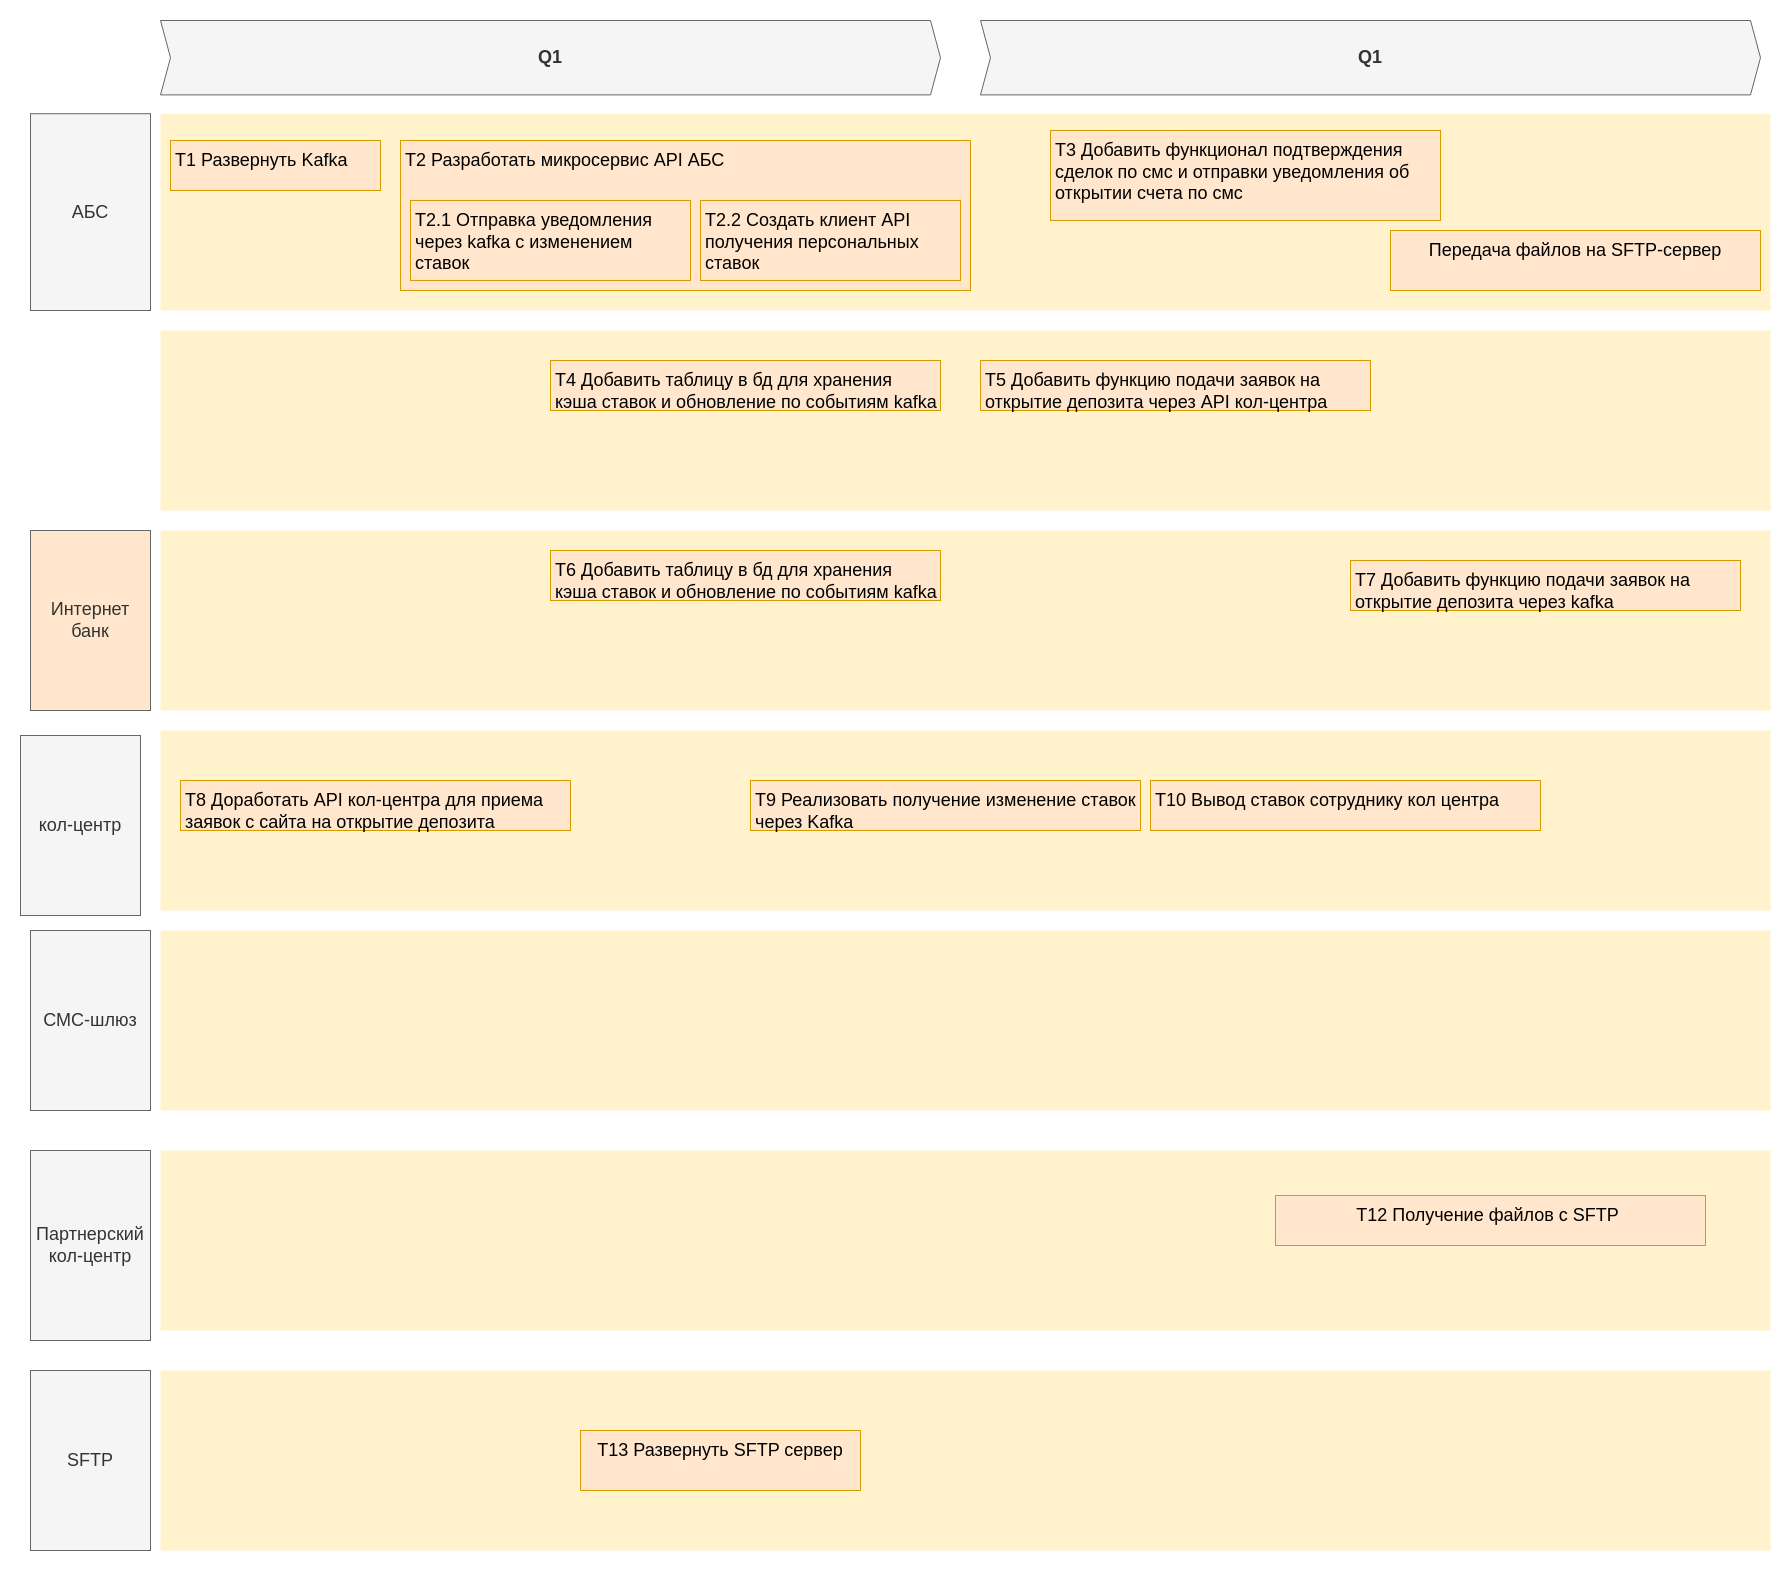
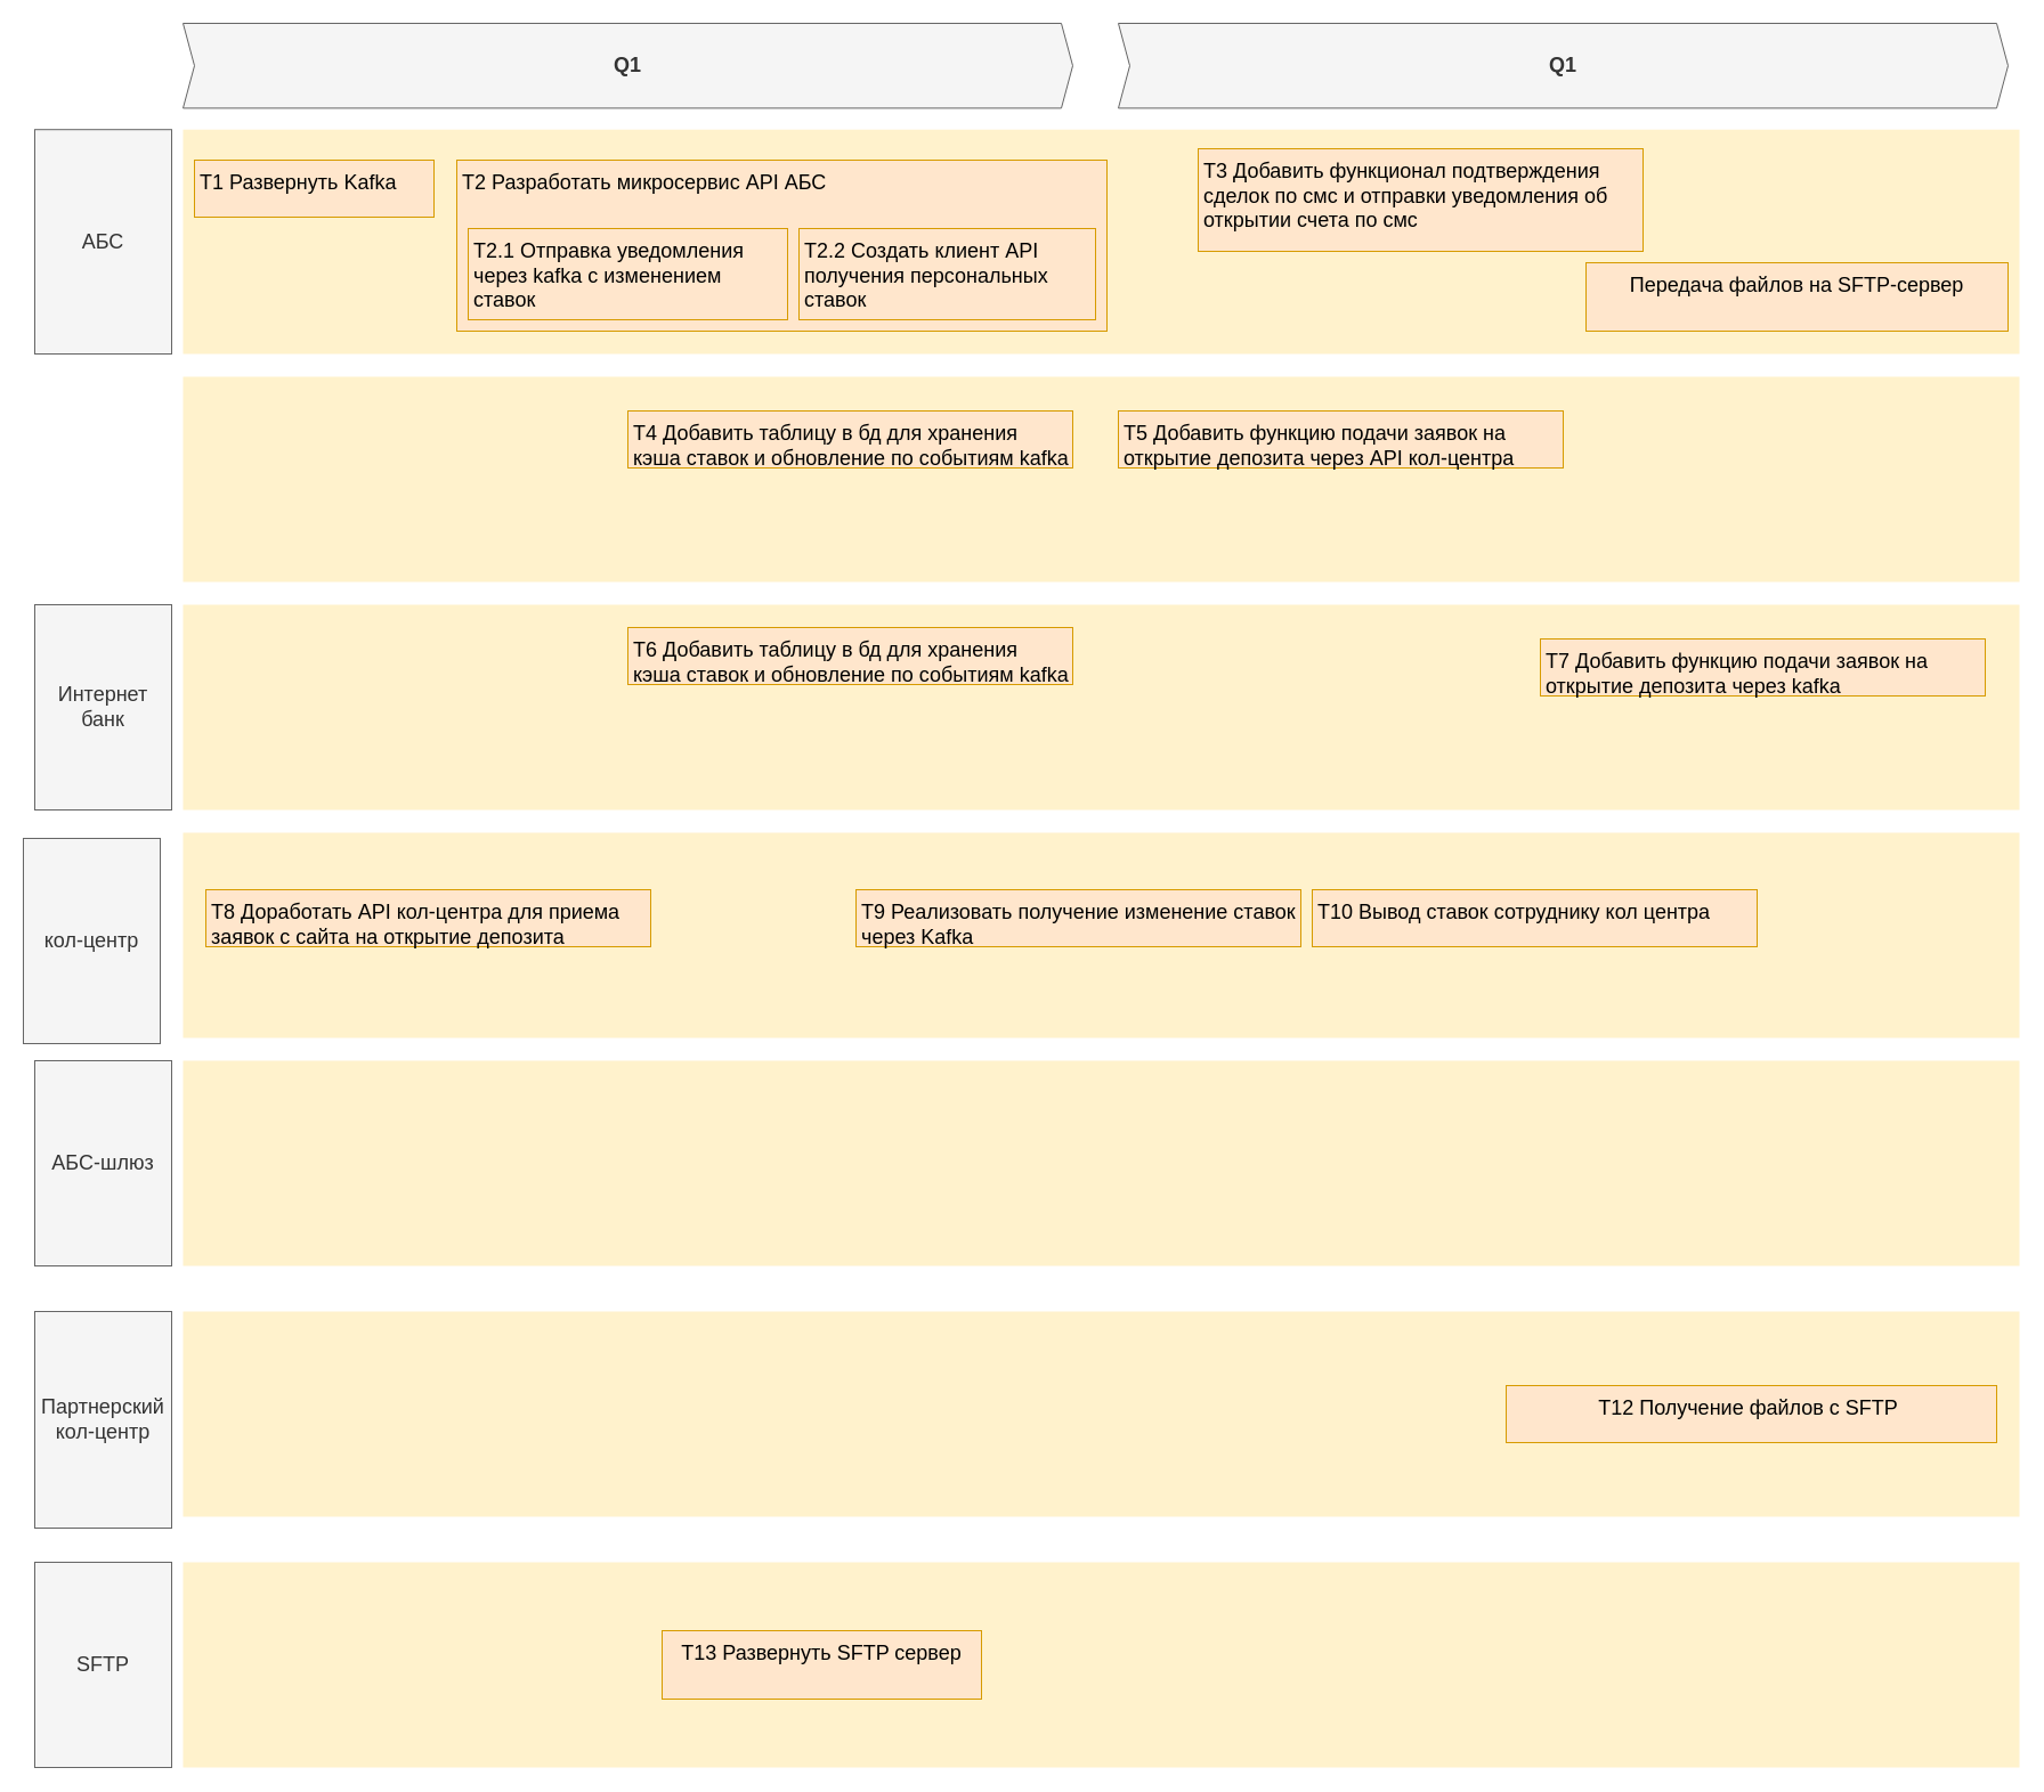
- <mxCell id="5" value="Интернет банк" style="rounded=0;whiteSpace=wrap;html=1;fillColor=#ffe6cc;fontColor=#333333;strokeColor=#666666;fontSize=18;" parent="1" vertex="1"><mxGeometry x="30" y="530" width="120" height="180" as="geometry" /></mxCell>
+ <mxCell id="5" value="Интернет банк" style="rounded=0;whiteSpace=wrap;html=1;fillColor=#f5f5f5;fontColor=#333333;strokeColor=#666666;fontSize=18;" parent="1" vertex="1"><mxGeometry x="30" y="530" width="120" height="180" as="geometry" /></mxCell>
- <mxCell id="10" value="СМС-шлюз" style="rounded=0;whiteSpace=wrap;html=1;fillColor=#f5f5f5;fontColor=#333333;strokeColor=#666666;fontSize=18;" vertex="1" parent="1"><mxGeometry x="30" y="930" width="120" height="180" as="geometry" /></mxCell>
+ <mxCell id="10" value="АБС-шлюз" style="rounded=0;whiteSpace=wrap;html=1;fillColor=#f5f5f5;fontColor=#333333;strokeColor=#666666;fontSize=18;" vertex="1" parent="1"><mxGeometry x="30" y="930" width="120" height="180" as="geometry" /></mxCell>
- <mxCell id="30" value="T12 Получение файлов с SFTP&amp;nbsp;" style="shape=rect;fillColor=#ffe6cc;strokeColor=#d79b00;fontSize=18;html=1;whiteSpace=wrap;align=center;verticalAlign=top;spacing=5;rounded=0;" vertex="1" parent="1"><mxGeometry x="1275" y="1195" width="430" height="50" as="geometry" /></mxCell>
+ <mxCell id="30" value="T12 Получение файлов с SFTP&amp;nbsp;" style="shape=rect;fillColor=#ffe6cc;strokeColor=#d79b00;fontSize=18;html=1;whiteSpace=wrap;align=center;verticalAlign=top;spacing=5;rounded=0;" vertex="1" parent="1"><mxGeometry x="1320" y="1215" width="430" height="50" as="geometry" /></mxCell>
